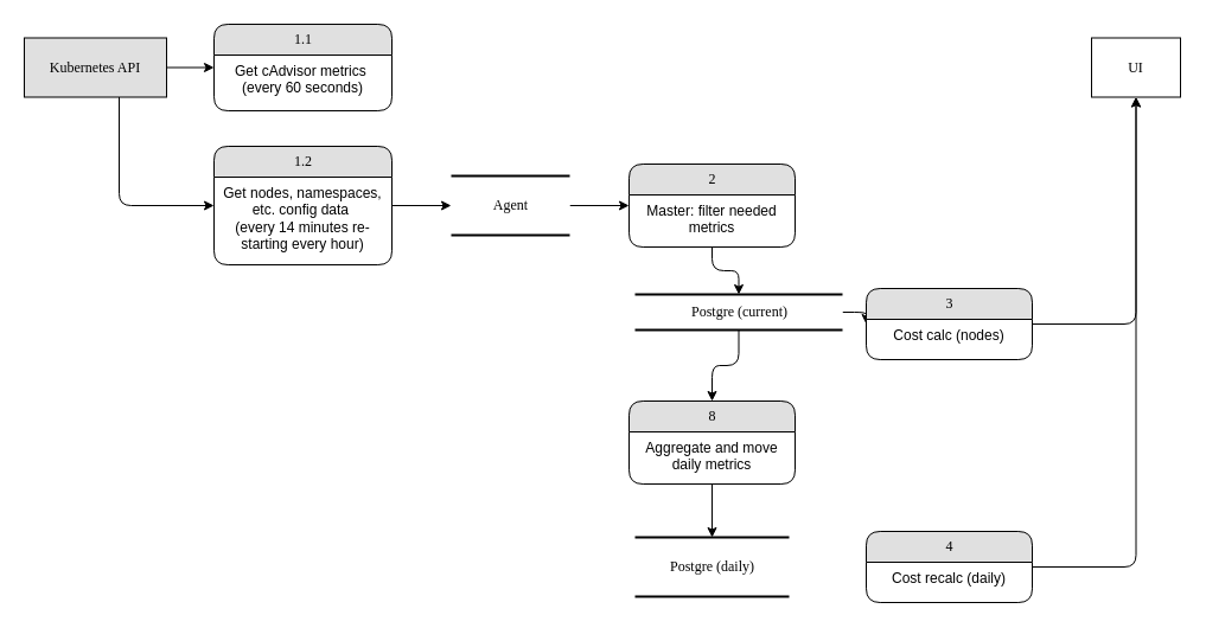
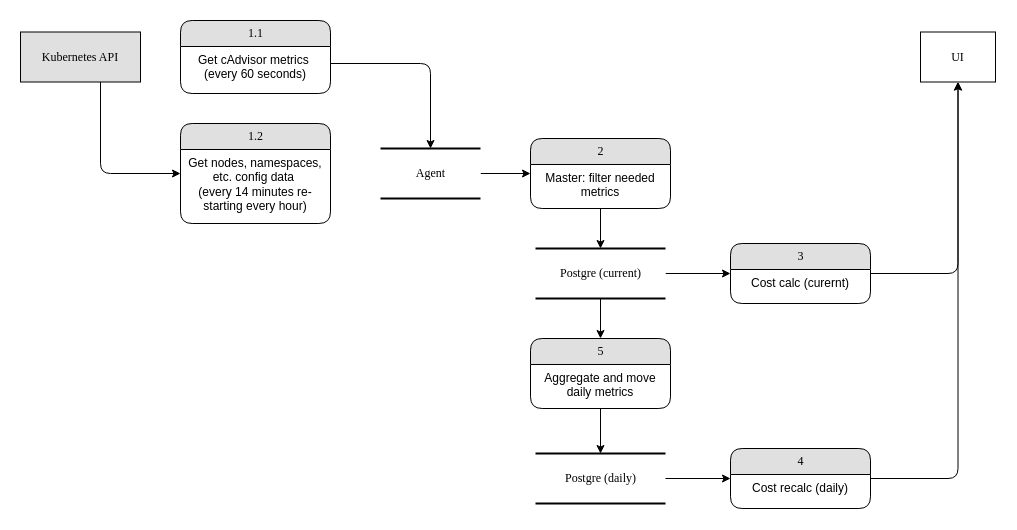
- <mxCell id="4" style="edgeStyle=orthogonalEdgeStyle;rounded=0;orthogonalLoop=1;jettySize=auto;html=1;" edge="1" parent="1" source="6" target="7"><mxGeometry relative="1" as="geometry" /></mxCell>
+ <mxCell id="12" style="edgeStyle=orthogonalEdgeStyle;rounded=1;orthogonalLoop=1;jettySize=auto;html=1;curved=0;exitX=1;exitY=0.5;exitDx=0;exitDy=0;" parent="1" source="8" target="3" edge="1"><mxGeometry relative="1" as="geometry"><mxPoint x="370" y="186" as="sourcePoint" /><mxPoint x="480" y="123" as="targetPoint" /><Array as="points"><mxPoint x="430" y="63" /></Array></mxGeometry></mxCell>
- <mxCell id="9" style="edgeStyle=orthogonalEdgeStyle;rounded=0;orthogonalLoop=1;jettySize=auto;html=1;" parent="1" source="10" target="3" edge="1"><mxGeometry relative="1" as="geometry" /></mxCell>
- <mxCell id="15" value="Postgre (current)" style="html=1;rounded=0;shadow=0;comic=0;labelBackgroundColor=none;strokeWidth=2;fontFamily=Verdana;fontSize=12;align=center;shape=mxgraph.ios7ui.horLines;" parent="1" vertex="1"><mxGeometry x="535" y="248" width="175" height="30" as="geometry" /></mxCell>
+ <mxCell id="15" value="Postgre (current)" style="html=1;rounded=0;shadow=0;comic=0;labelBackgroundColor=none;strokeWidth=2;fontFamily=Verdana;fontSize=12;align=center;shape=mxgraph.ios7ui.horLines;" parent="1" vertex="1"><mxGeometry x="535" y="248" width="130" height="50" as="geometry" /></mxCell>
- <mxCell id="19" value="Cost calc (nodes)" style="text;html=1;strokeColor=none;fillColor=none;spacingLeft=4;spacingRight=4;whiteSpace=wrap;overflow=hidden;rotatable=0;points=[[0,0.5],[1,0.5]];portConstraint=eastwest;align=center;" parent="18" vertex="1"><mxGeometry y="26" width="140" height="34" as="geometry" /></mxCell>
+ <mxCell id="19" value="Cost calc (curernt)" style="text;html=1;strokeColor=none;fillColor=none;spacingLeft=4;spacingRight=4;whiteSpace=wrap;overflow=hidden;rotatable=0;points=[[0,0.5],[1,0.5]];portConstraint=eastwest;align=center;" parent="18" vertex="1"><mxGeometry y="26" width="140" height="34" as="geometry" /></mxCell>
- <mxCell id="29" value="8" style="swimlane;html=1;fontStyle=0;childLayout=stackLayout;horizontal=1;startSize=26;fillColor=#e0e0e0;horizontalStack=0;resizeParent=1;resizeLast=0;collapsible=1;marginBottom=0;swimlaneFillColor=#ffffff;align=center;rounded=1;shadow=0;comic=0;labelBackgroundColor=none;strokeWidth=1;fontFamily=Verdana;fontSize=12" vertex="1" parent="1"><mxGeometry x="530" y="338" width="140" height="70" as="geometry" /></mxCell>
+ <mxCell id="29" value="5" style="swimlane;html=1;fontStyle=0;childLayout=stackLayout;horizontal=1;startSize=26;fillColor=#e0e0e0;horizontalStack=0;resizeParent=1;resizeLast=0;collapsible=1;marginBottom=0;swimlaneFillColor=#ffffff;align=center;rounded=1;shadow=0;comic=0;labelBackgroundColor=none;strokeWidth=1;fontFamily=Verdana;fontSize=12" vertex="1" parent="1"><mxGeometry x="530" y="338" width="140" height="70" as="geometry" /></mxCell>
+ <mxCell id="24" style="edgeStyle=orthogonalEdgeStyle;rounded=0;orthogonalLoop=1;jettySize=auto;html=1;entryX=0;entryY=0.118;entryDx=0;entryDy=0;entryPerimeter=0;" parent="1" source="16" target="22" edge="1"><mxGeometry relative="1" as="geometry" /></mxCell>
